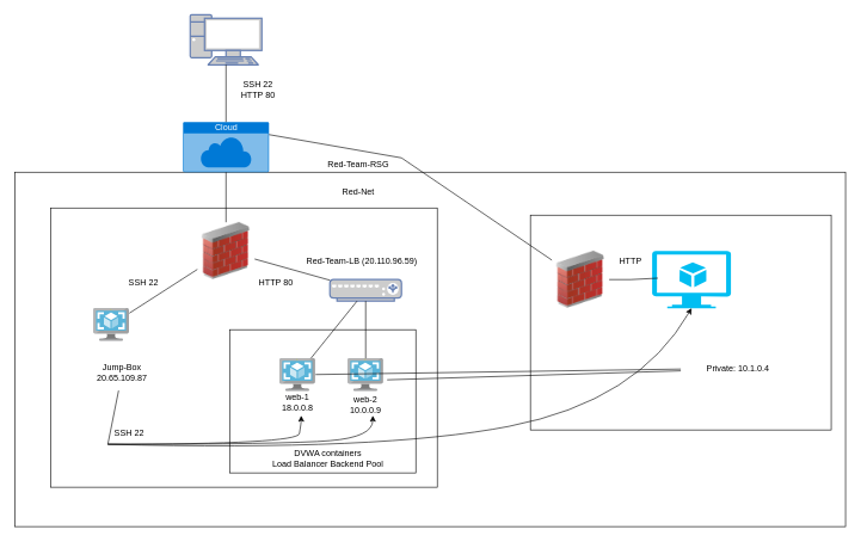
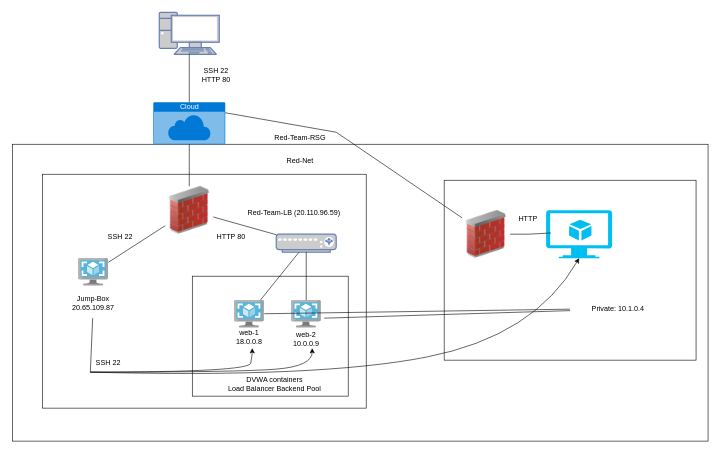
- <mxCell id="29" value="Red-Team-LB (20.110.96.59)" style="text;html=1;strokeColor=none;fillColor=none;align=center;verticalAlign=middle;whiteSpace=wrap;rounded=0;" parent="1" vertex="1"><mxGeometry x="410" y="350" width="190" height="30" as="geometry" /></mxCell>
+ <mxCell id="29" value="Red-Team-LB (20.110.96.59)" style="text;html=1;strokeColor=none;fillColor=none;align=center;verticalAlign=middle;whiteSpace=wrap;rounded=0;" parent="1" vertex="1"><mxGeometry x="395" y="340" width="190" height="30" as="geometry" /></mxCell>
- <mxCell id="26" value="Jump-Box&lt;br&gt;20.65.109.87" style="text;html=1;strokeColor=none;fillColor=none;align=center;verticalAlign=middle;whiteSpace=wrap;rounded=0;" parent="1" vertex="1"><mxGeometry x="95" y="495" width="150" height="50" as="geometry" /></mxCell>
+ <mxCell id="26" value="Jump-Box&lt;br&gt;20.65.109.87" style="text;html=1;strokeColor=none;fillColor=none;align=center;verticalAlign=middle;whiteSpace=wrap;rounded=0;" parent="1" vertex="1"><mxGeometry x="80" y="480" width="150" height="50" as="geometry" /></mxCell>
